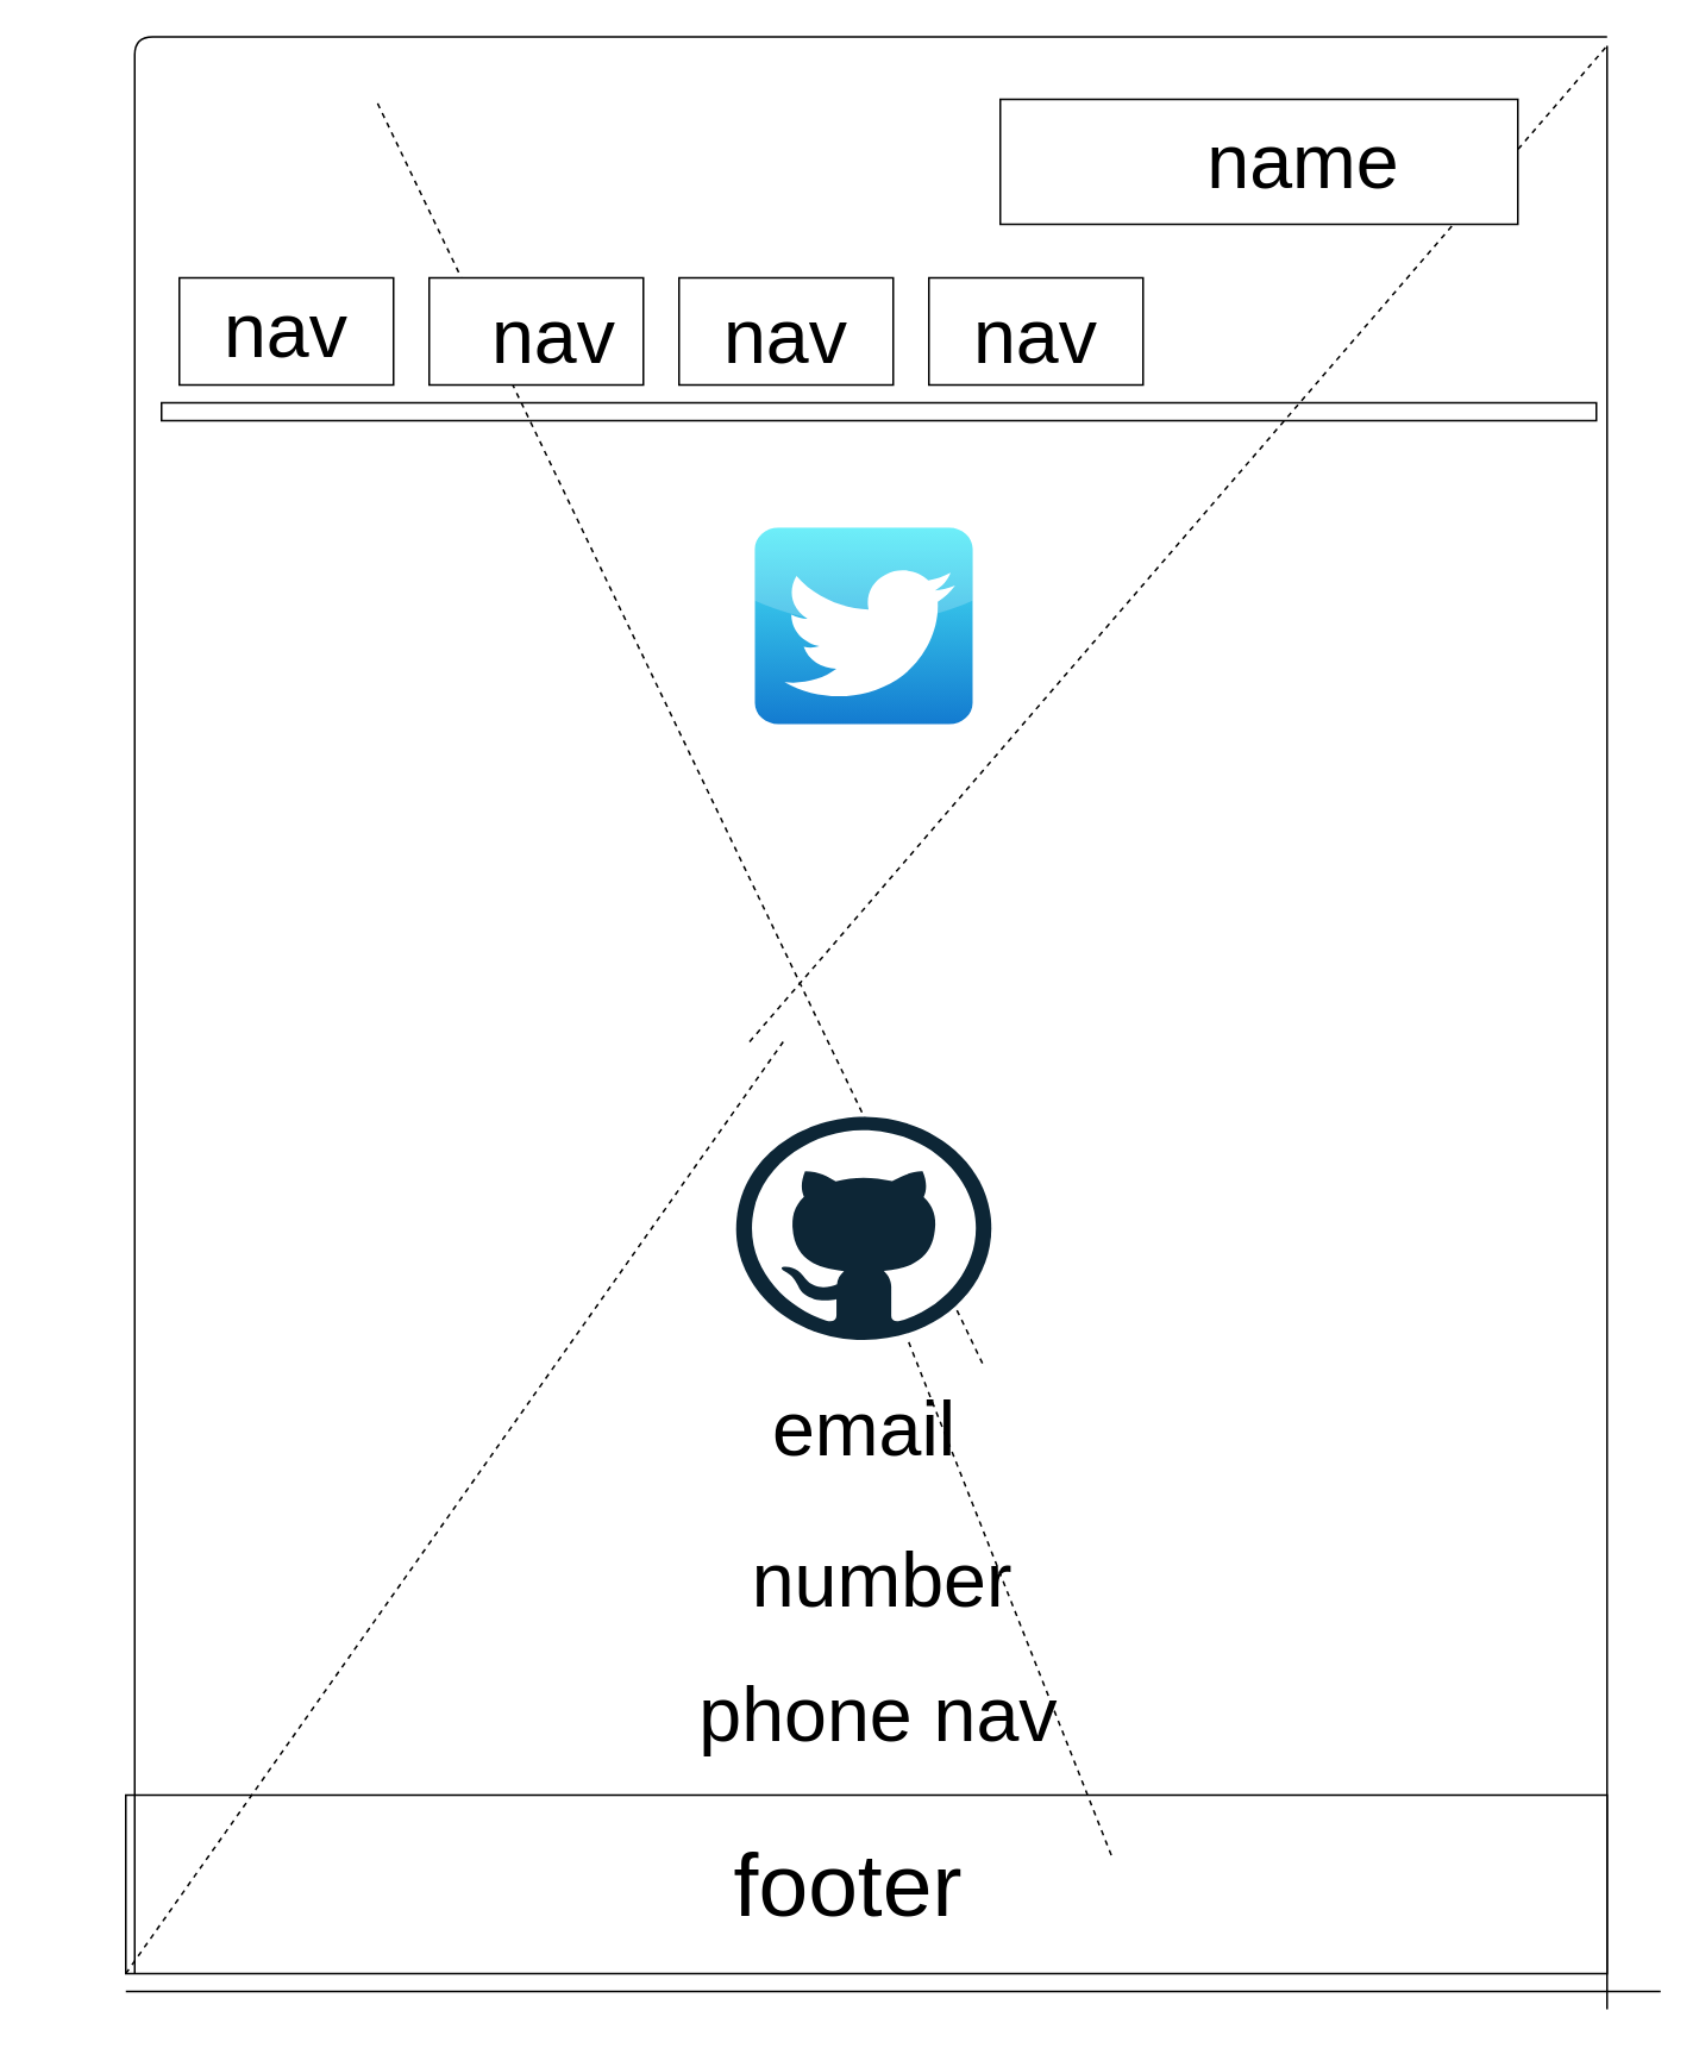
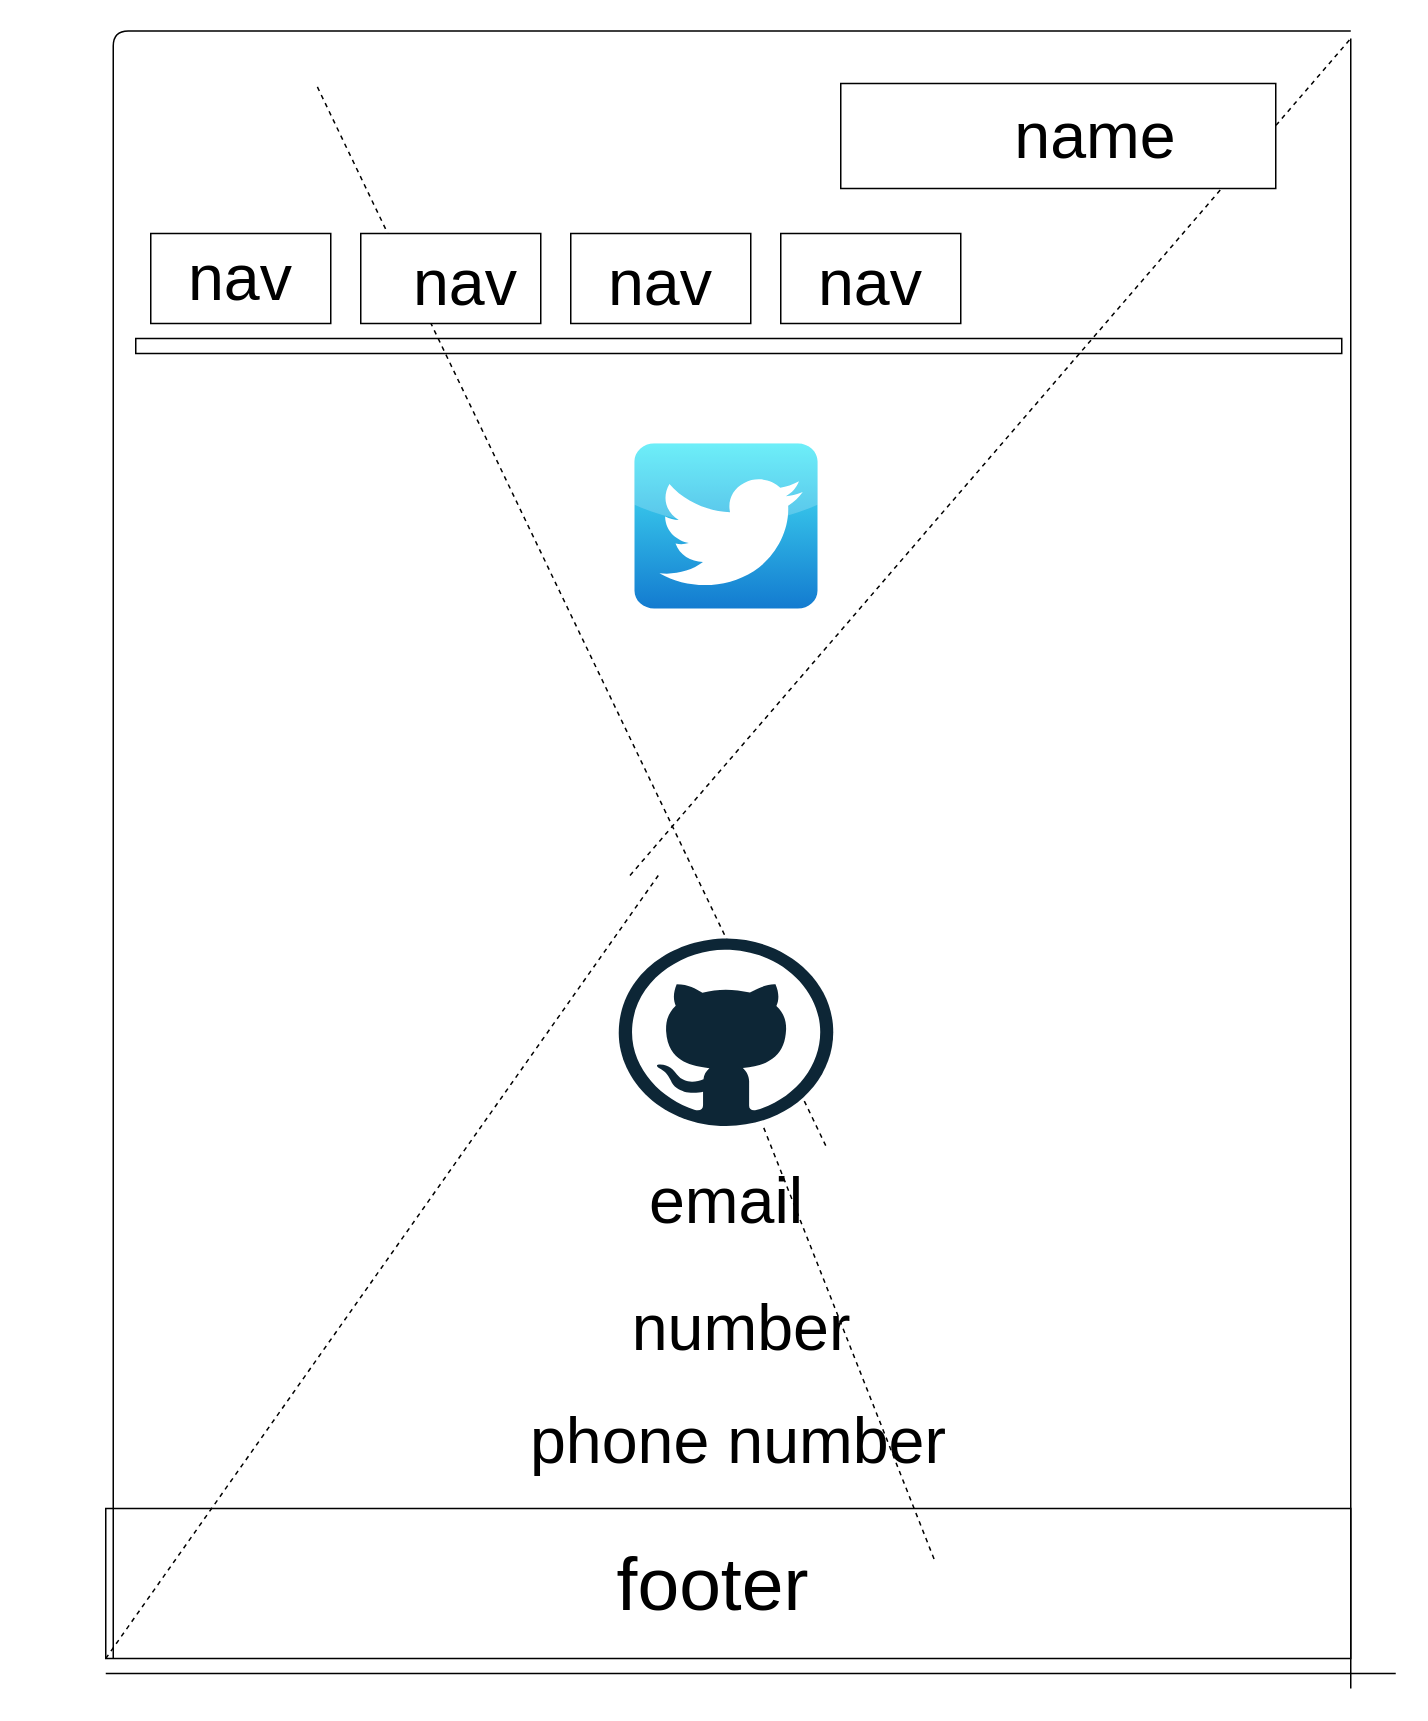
- <mxCell id="25" value="&lt;span style=&quot;font-size: 43px&quot;&gt;phone nav&lt;br&gt;&lt;/span&gt;" style="text;html=1;strokeColor=none;fillColor=none;align=center;verticalAlign=middle;whiteSpace=wrap;rounded=0;" parent="1" vertex="1"><mxGeometry x="352" y="895" width="280" height="130" as="geometry" /></mxCell>
+ <mxCell id="25" value="&lt;span style=&quot;font-size: 43px&quot;&gt;phone number&lt;br&gt;&lt;/span&gt;" style="text;html=1;strokeColor=none;fillColor=none;align=center;verticalAlign=middle;whiteSpace=wrap;rounded=0;" parent="1" vertex="1"><mxGeometry x="352" y="895" width="280" height="130" as="geometry" /></mxCell>
